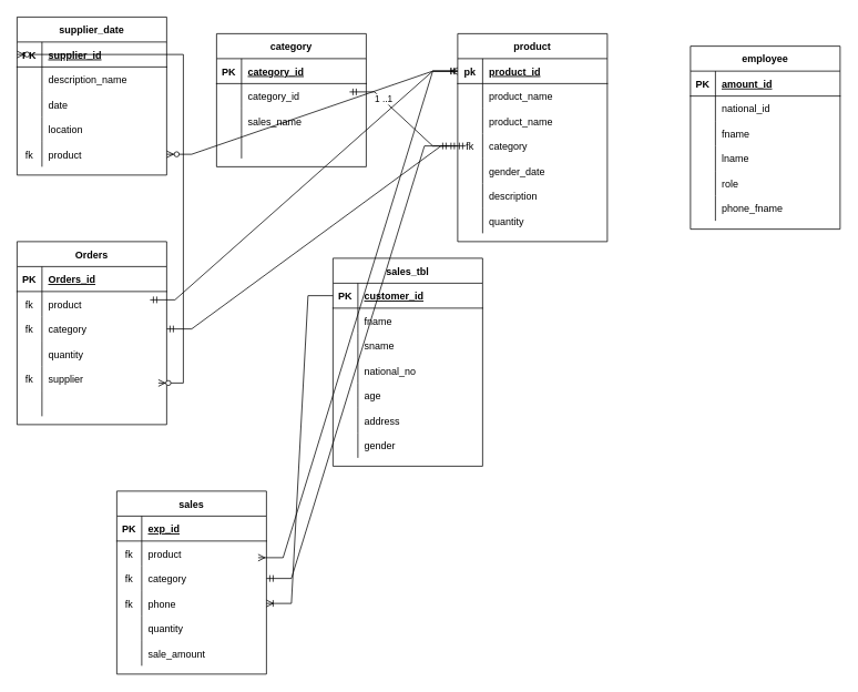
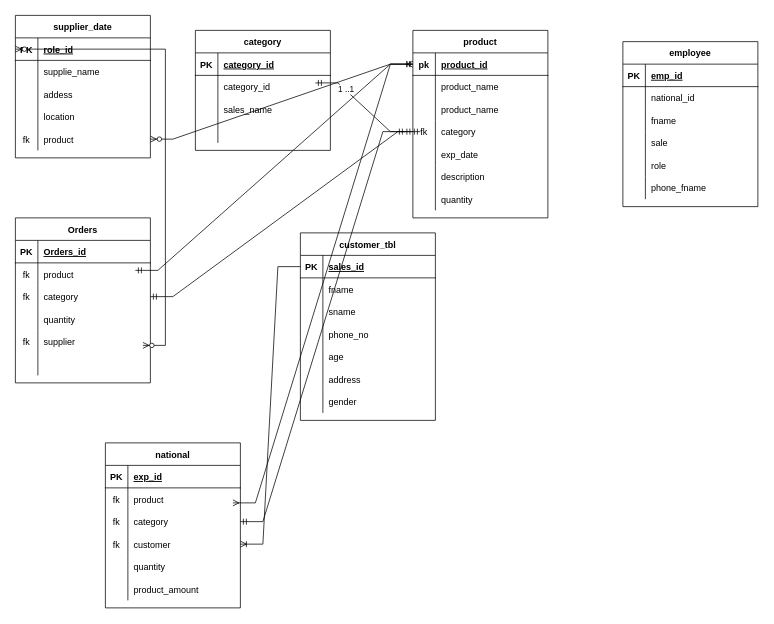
- <mxCell id="5" value="supplier_id" style="shape=partialRectangle;connectable=0;fillColor=none;top=0;left=0;bottom=0;right=0;align=left;spacingLeft=6;fontStyle=5;overflow=hidden;" vertex="1" parent="3"><mxGeometry x="30" width="150" height="30" as="geometry"><mxRectangle width="150" height="30" as="alternateBounds" /></mxGeometry></mxCell>
+ <mxCell id="5" value="role_id" style="shape=partialRectangle;connectable=0;fillColor=none;top=0;left=0;bottom=0;right=0;align=left;spacingLeft=6;fontStyle=5;overflow=hidden;" vertex="1" parent="3"><mxGeometry x="30" width="150" height="30" as="geometry"><mxRectangle width="150" height="30" as="alternateBounds" /></mxGeometry></mxCell>
- <mxCell id="8" value="description_name" style="shape=partialRectangle;connectable=0;fillColor=none;top=0;left=0;bottom=0;right=0;align=left;spacingLeft=6;overflow=hidden;" vertex="1" parent="6"><mxGeometry x="30" width="150" height="30" as="geometry"><mxRectangle width="150" height="30" as="alternateBounds" /></mxGeometry></mxCell>
+ <mxCell id="8" value="supplie_name" style="shape=partialRectangle;connectable=0;fillColor=none;top=0;left=0;bottom=0;right=0;align=left;spacingLeft=6;overflow=hidden;" vertex="1" parent="6"><mxGeometry x="30" width="150" height="30" as="geometry"><mxRectangle width="150" height="30" as="alternateBounds" /></mxGeometry></mxCell>
- <mxCell id="75" value="amount_id" style="shape=partialRectangle;connectable=0;fillColor=none;top=0;left=0;bottom=0;right=0;align=left;spacingLeft=6;fontStyle=5;overflow=hidden;" vertex="1" parent="73"><mxGeometry x="30" width="150" height="30" as="geometry"><mxRectangle width="150" height="30" as="alternateBounds" /></mxGeometry></mxCell>
+ <mxCell id="75" value="emp_id" style="shape=partialRectangle;connectable=0;fillColor=none;top=0;left=0;bottom=0;right=0;align=left;spacingLeft=6;fontStyle=5;overflow=hidden;" vertex="1" parent="73"><mxGeometry x="30" width="150" height="30" as="geometry"><mxRectangle width="150" height="30" as="alternateBounds" /></mxGeometry></mxCell>
- <mxCell id="11" value="date" style="shape=partialRectangle;connectable=0;fillColor=none;top=0;left=0;bottom=0;right=0;align=left;spacingLeft=6;overflow=hidden;" vertex="1" parent="9"><mxGeometry x="30" width="150" height="30" as="geometry"><mxRectangle width="150" height="30" as="alternateBounds" /></mxGeometry></mxCell>
+ <mxCell id="11" value="addess" style="shape=partialRectangle;connectable=0;fillColor=none;top=0;left=0;bottom=0;right=0;align=left;spacingLeft=6;overflow=hidden;" vertex="1" parent="9"><mxGeometry x="30" width="150" height="30" as="geometry"><mxRectangle width="150" height="30" as="alternateBounds" /></mxGeometry></mxCell>
- <mxCell id="84" value="lname" style="shape=partialRectangle;connectable=0;fillColor=none;top=0;left=0;bottom=0;right=0;align=left;spacingLeft=6;overflow=hidden;" vertex="1" parent="82"><mxGeometry x="30" width="150" height="30" as="geometry"><mxRectangle width="150" height="30" as="alternateBounds" /></mxGeometry></mxCell>
+ <mxCell id="84" value="sale" style="shape=partialRectangle;connectable=0;fillColor=none;top=0;left=0;bottom=0;right=0;align=left;spacingLeft=6;overflow=hidden;" vertex="1" parent="82"><mxGeometry x="30" width="150" height="30" as="geometry"><mxRectangle width="150" height="30" as="alternateBounds" /></mxGeometry></mxCell>
- <mxCell id="46" value="gender_date" style="shape=partialRectangle;connectable=0;fillColor=none;top=0;left=0;bottom=0;right=0;align=left;spacingLeft=6;overflow=hidden;" vertex="1" parent="44"><mxGeometry x="30" width="150" height="30" as="geometry"><mxRectangle width="150" height="30" as="alternateBounds" /></mxGeometry></mxCell>
+ <mxCell id="46" value="exp_date" style="shape=partialRectangle;connectable=0;fillColor=none;top=0;left=0;bottom=0;right=0;align=left;spacingLeft=6;overflow=hidden;" vertex="1" parent="44"><mxGeometry x="30" width="150" height="30" as="geometry"><mxRectangle width="150" height="30" as="alternateBounds" /></mxGeometry></mxCell>
- <mxCell id="110" value="sales_tbl" style="shape=table;startSize=30;container=1;collapsible=1;childLayout=tableLayout;fixedRows=1;rowLines=0;fontStyle=1;align=center;resizeLast=1;" vertex="1" parent="1"><mxGeometry x="400" y="310" width="180" height="250" as="geometry" /></mxCell>
+ <mxCell id="110" value="customer_tbl" style="shape=table;startSize=30;container=1;collapsible=1;childLayout=tableLayout;fixedRows=1;rowLines=0;fontStyle=1;align=center;resizeLast=1;" vertex="1" parent="1"><mxGeometry x="400" y="310" width="180" height="250" as="geometry" /></mxCell>
- <mxCell id="113" value="customer_id" style="shape=partialRectangle;connectable=0;fillColor=none;top=0;left=0;bottom=0;right=0;align=left;spacingLeft=6;fontStyle=5;overflow=hidden;" vertex="1" parent="111"><mxGeometry x="30" width="150" height="30" as="geometry"><mxRectangle width="150" height="30" as="alternateBounds" /></mxGeometry></mxCell>
+ <mxCell id="113" value="sales_id" style="shape=partialRectangle;connectable=0;fillColor=none;top=0;left=0;bottom=0;right=0;align=left;spacingLeft=6;fontStyle=5;overflow=hidden;" vertex="1" parent="111"><mxGeometry x="30" width="150" height="30" as="geometry"><mxRectangle width="150" height="30" as="alternateBounds" /></mxGeometry></mxCell>
- <mxCell id="122" value="national_no" style="shape=partialRectangle;connectable=0;fillColor=none;top=0;left=0;bottom=0;right=0;align=left;spacingLeft=6;overflow=hidden;" vertex="1" parent="120"><mxGeometry x="30" width="150" height="30" as="geometry"><mxRectangle width="150" height="30" as="alternateBounds" /></mxGeometry></mxCell>
+ <mxCell id="122" value="phone_no" style="shape=partialRectangle;connectable=0;fillColor=none;top=0;left=0;bottom=0;right=0;align=left;spacingLeft=6;overflow=hidden;" vertex="1" parent="120"><mxGeometry x="30" width="150" height="30" as="geometry"><mxRectangle width="150" height="30" as="alternateBounds" /></mxGeometry></mxCell>
- <mxCell id="91" value="sales" style="shape=table;startSize=30;container=1;collapsible=1;childLayout=tableLayout;fixedRows=1;rowLines=0;fontStyle=1;align=center;resizeLast=1;" vertex="1" parent="1"><mxGeometry x="140" y="590" width="180" height="220" as="geometry" /></mxCell>
+ <mxCell id="91" value="national" style="shape=table;startSize=30;container=1;collapsible=1;childLayout=tableLayout;fixedRows=1;rowLines=0;fontStyle=1;align=center;resizeLast=1;" vertex="1" parent="1"><mxGeometry x="140" y="590" width="180" height="220" as="geometry" /></mxCell>
- <mxCell id="103" value="phone" style="shape=partialRectangle;connectable=0;fillColor=none;top=0;left=0;bottom=0;right=0;align=left;spacingLeft=6;overflow=hidden;" vertex="1" parent="101"><mxGeometry x="30" width="150" height="30" as="geometry"><mxRectangle width="150" height="30" as="alternateBounds" /></mxGeometry></mxCell>
+ <mxCell id="103" value="customer" style="shape=partialRectangle;connectable=0;fillColor=none;top=0;left=0;bottom=0;right=0;align=left;spacingLeft=6;overflow=hidden;" vertex="1" parent="101"><mxGeometry x="30" width="150" height="30" as="geometry"><mxRectangle width="150" height="30" as="alternateBounds" /></mxGeometry></mxCell>
- <mxCell id="109" value="sale_amount" style="shape=partialRectangle;connectable=0;fillColor=none;top=0;left=0;bottom=0;right=0;align=left;spacingLeft=6;overflow=hidden;" vertex="1" parent="107"><mxGeometry x="30" width="150" height="30" as="geometry"><mxRectangle width="150" height="30" as="alternateBounds" /></mxGeometry></mxCell>
+ <mxCell id="109" value="product_amount" style="shape=partialRectangle;connectable=0;fillColor=none;top=0;left=0;bottom=0;right=0;align=left;spacingLeft=6;overflow=hidden;" vertex="1" parent="107"><mxGeometry x="30" width="150" height="30" as="geometry"><mxRectangle width="150" height="30" as="alternateBounds" /></mxGeometry></mxCell>
